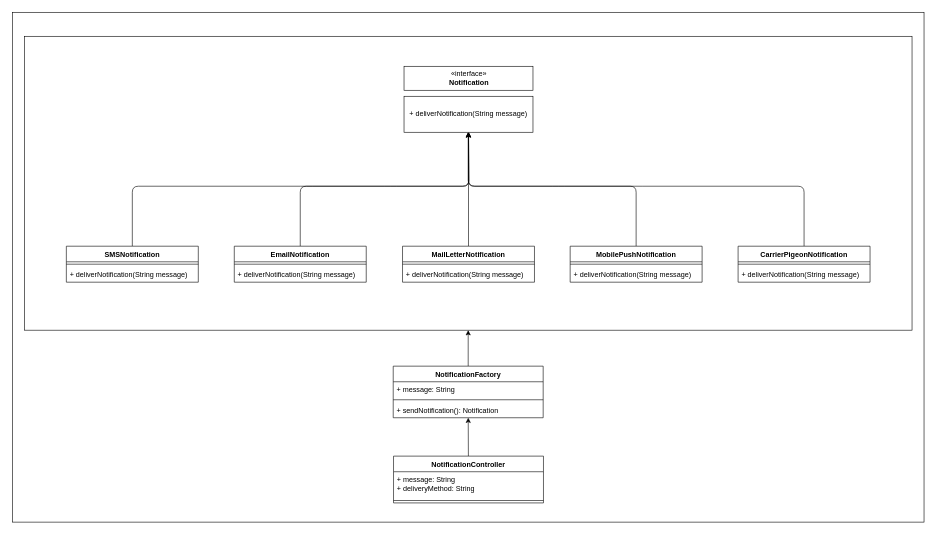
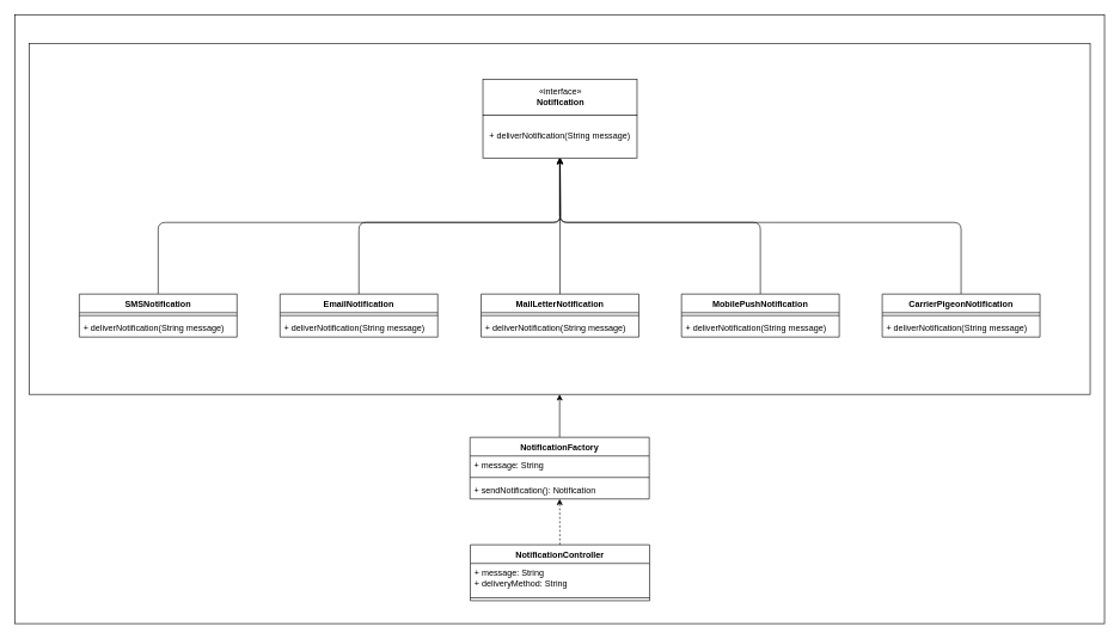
- <mxCell id="4" value="«interface»&lt;br&gt;&lt;b&gt;Notification&lt;/b&gt;" style="html=1;" parent="1" vertex="1"><mxGeometry x="673" y="110" width="215" height="40" as="geometry" /></mxCell>
+ <mxCell id="4" value="«interface»&lt;br&gt;&lt;b&gt;Notification&lt;/b&gt;" style="html=1;" parent="1" vertex="1"><mxGeometry x="673" y="110" width="215" height="50" as="geometry" /></mxCell>
- <mxCell id="31" style="edgeStyle=none;html=1;" parent="1" source="32" target="30" edge="1"><mxGeometry relative="1" as="geometry"><mxPoint x="780.5" y="720" as="targetPoint" /></mxGeometry></mxCell>
+ <mxCell id="31" style="edgeStyle=none;html=1;dashed=1;" parent="1" source="32" target="30" edge="1"><mxGeometry relative="1" as="geometry"><mxPoint x="780.5" y="720" as="targetPoint" /></mxGeometry></mxCell>
